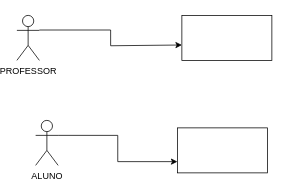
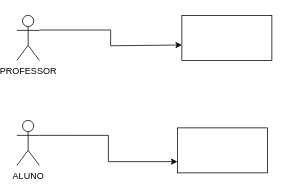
- <mxCell id="6" value="ALUNO" style="shape=umlActor;verticalLabelPosition=bottom;verticalAlign=top;html=1;outlineConnect=0;" parent="1" vertex="1"><mxGeometry x="45" y="160" width="30" height="60" as="geometry" /></mxCell>
+ <mxCell id="6" value="ALUNO" style="shape=umlActor;verticalLabelPosition=bottom;verticalAlign=top;html=1;outlineConnect=0;" parent="1" vertex="1"><mxGeometry x="20" y="160" width="30" height="60" as="geometry" /></mxCell>
